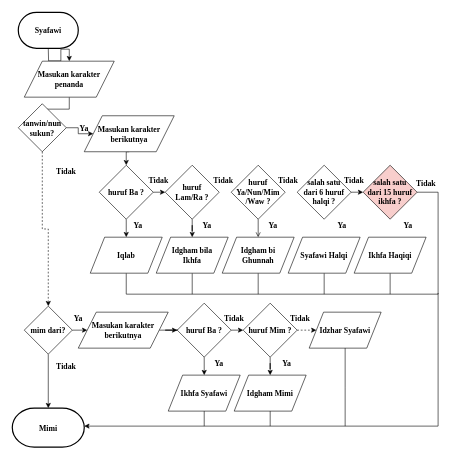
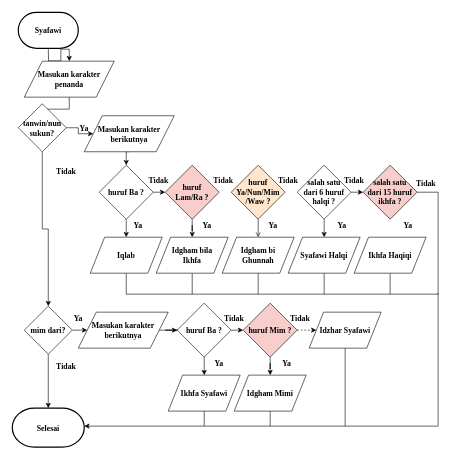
- <mxCell id="45" value="&lt;div&gt;huruf &lt;br&gt;&lt;/div&gt;&lt;div&gt;Lam/Ra ?&lt;/div&gt;" style="rhombus;whiteSpace=wrap;html=1;fontFamily=Liberation Serif;fontSize=13;fontStyle=1" parent="1" vertex="1"><mxGeometry x="275" y="275" width="90" height="90" as="geometry" /></mxCell>
+ <mxCell id="45" value="&lt;div&gt;huruf &lt;br&gt;&lt;/div&gt;&lt;div&gt;Lam/Ra ?&lt;/div&gt;" style="rhombus;whiteSpace=wrap;html=1;fontFamily=Liberation Serif;fontSize=13;fontStyle=1;fillColor=#f8cecc;" parent="1" vertex="1"><mxGeometry x="275" y="275" width="90" height="90" as="geometry" /></mxCell>
- <mxCell id="44" value="&lt;div&gt;huruf &lt;br&gt;&lt;/div&gt;&lt;div&gt;Ya/Nun/Mim&lt;/div&gt;&lt;div&gt;/Waw ?&lt;/div&gt;" style="rhombus;whiteSpace=wrap;html=1;fontFamily=Liberation Serif;fontSize=13;fontStyle=1" parent="1" vertex="1"><mxGeometry x="385" y="275" width="90" height="90" as="geometry" /></mxCell>
+ <mxCell id="44" value="&lt;div&gt;huruf &lt;br&gt;&lt;/div&gt;&lt;div&gt;Ya/Nun/Mim&lt;/div&gt;&lt;div&gt;/Waw ?&lt;/div&gt;" style="rhombus;whiteSpace=wrap;html=1;fontFamily=Liberation Serif;fontSize=13;fontStyle=1;fillColor=#ffe6cc;" parent="1" vertex="1"><mxGeometry x="385" y="275" width="90" height="90" as="geometry" /></mxCell>
- <mxCell id="6" style="edgeStyle=orthogonalEdgeStyle;rounded=0;orthogonalLoop=1;jettySize=auto;html=1;exitX=0.5;exitY=1;exitDx=0;exitDy=0;endArrow=classic;endFill=1;strokeColor=#000000;fontFamily=Liberation Serif;fontSize=13;fontStyle=1;dashed=1;" parent="1" source="7" target="12" edge="1"><mxGeometry relative="1" as="geometry" /></mxCell>
+ <mxCell id="6" style="edgeStyle=orthogonalEdgeStyle;rounded=0;orthogonalLoop=1;jettySize=auto;html=1;exitX=0.5;exitY=1;exitDx=0;exitDy=0;endArrow=classic;endFill=1;strokeColor=#000000;fontFamily=Liberation Serif;fontSize=13;fontStyle=1" parent="1" source="7" target="12" edge="1"><mxGeometry relative="1" as="geometry" /></mxCell>
+ <mxCell id="53" style="edgeStyle=orthogonalEdgeStyle;rounded=0;orthogonalLoop=1;jettySize=auto;html=1;exitX=0.5;exitY=1;exitDx=0;exitDy=0;entryX=0.5;entryY=0;entryDx=0;entryDy=0;fontFamily=Liberation Serif;fontSize=13;fontStyle=1" parent="1" source="43" target="52" edge="1"><mxGeometry relative="1" as="geometry" /></mxCell>
- <mxCell id="17" value="huruf Mim ?" style="rhombus;whiteSpace=wrap;html=1;fontFamily=Liberation Serif;fontSize=13;fontStyle=1" parent="16" vertex="1"><mxGeometry x="125" width="90" height="90" as="geometry" /></mxCell>
+ <mxCell id="17" value="huruf Mim ?" style="rhombus;whiteSpace=wrap;html=1;fontFamily=Liberation Serif;fontSize=13;fontStyle=1;fillColor=#f8cecc;" parent="16" vertex="1"><mxGeometry x="125" width="90" height="90" as="geometry" /></mxCell>
- <mxCell id="68" value="&lt;font face=&quot;Liberation Serif&quot; size=&quot;1&quot;&gt;&lt;b style=&quot;font-size: 13px&quot;&gt;Mimi&lt;/b&gt;&lt;/font&gt;" style="strokeWidth=2;html=1;shape=mxgraph.flowchart.terminator;whiteSpace=wrap;" vertex="1" parent="1"><mxGeometry x="20" y="680" width="120" height="65" as="geometry" /></mxCell>
+ <mxCell id="68" value="&lt;font face=&quot;Liberation Serif&quot; size=&quot;1&quot;&gt;&lt;b style=&quot;font-size: 13px&quot;&gt;Selesai&lt;/b&gt;&lt;/font&gt;" style="strokeWidth=2;html=1;shape=mxgraph.flowchart.terminator;whiteSpace=wrap;" vertex="1" parent="1"><mxGeometry x="20" y="680" width="120" height="65" as="geometry" /></mxCell>
